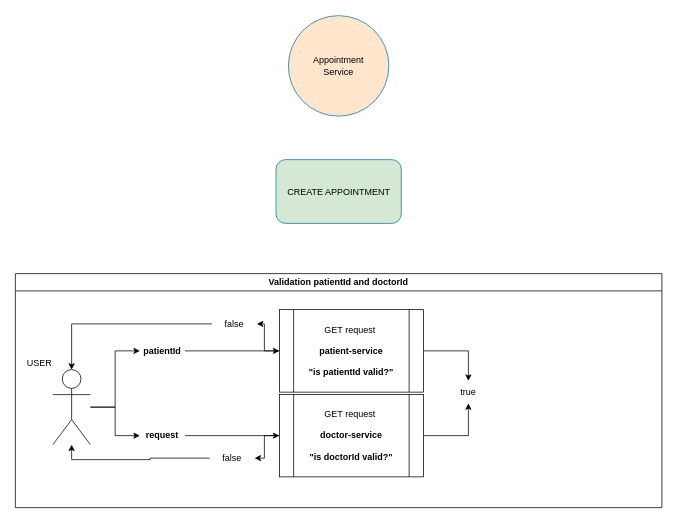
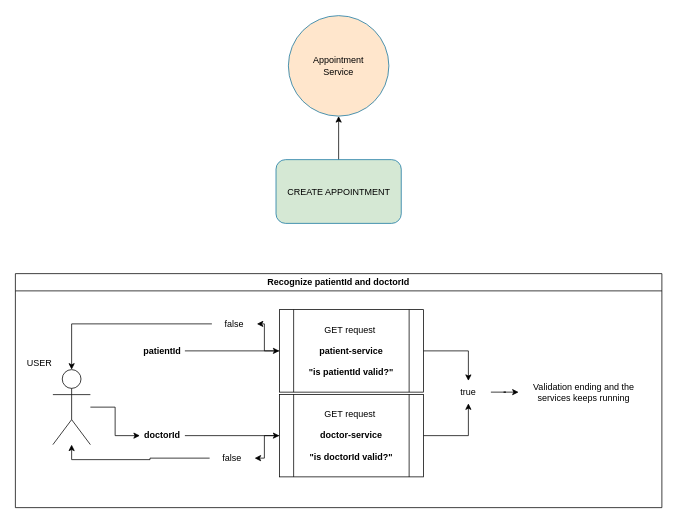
+ <mxCell id="24" style="edgeStyle=orthogonalEdgeStyle;rounded=0;orthogonalLoop=1;jettySize=auto;html=1;" edge="1" parent="1" source="25" target="2"><mxGeometry relative="1" as="geometry" /></mxCell>
- <mxCell id="22" value="Validation patientId and doctorId" style="swimlane;whiteSpace=wrap;html=1;" vertex="1" parent="1"><mxGeometry x="20" y="364" width="862" height="312" as="geometry"><mxRectangle x="203" y="-18" width="214" height="26" as="alternateBounds" /></mxGeometry></mxCell>
+ <mxCell id="22" value="Recognize patientId and doctorId" style="swimlane;whiteSpace=wrap;html=1;" vertex="1" parent="1"><mxGeometry x="20" y="364" width="862" height="312" as="geometry"><mxRectangle x="203" y="-18" width="214" height="26" as="alternateBounds" /></mxGeometry></mxCell>
- <mxCell id="6" style="edgeStyle=orthogonalEdgeStyle;rounded=0;orthogonalLoop=1;jettySize=auto;html=1;entryX=0;entryY=0.5;entryDx=0;entryDy=0;" edge="1" parent="1" source="7" target="4"><mxGeometry relative="1" as="geometry" /></mxCell>
+ <mxCell id="20" value="" style="edgeStyle=orthogonalEdgeStyle;rounded=0;orthogonalLoop=1;jettySize=auto;html=1;" edge="1" parent="1" source="21" target="23"><mxGeometry relative="1" as="geometry" /></mxCell>
+ <mxCell id="23" value="Validation ending and the services keeps running" style="text;html=1;align=center;verticalAlign=middle;whiteSpace=wrap;rounded=0;" vertex="1" parent="22"><mxGeometry x="671" y="127" width="174" height="62" as="geometry" /></mxCell>
- <mxCell id="9" value="&lt;b&gt;request&lt;/b&gt;" style="text;html=1;align=center;verticalAlign=middle;whiteSpace=wrap;rounded=0;" vertex="1" parent="1"><mxGeometry x="186" y="565" width="60" height="30" as="geometry" /></mxCell>
+ <mxCell id="9" value="&lt;b&gt;doctorId&lt;/b&gt;" style="text;html=1;align=center;verticalAlign=middle;whiteSpace=wrap;rounded=0;" vertex="1" parent="1"><mxGeometry x="186" y="565" width="60" height="30" as="geometry" /></mxCell>
